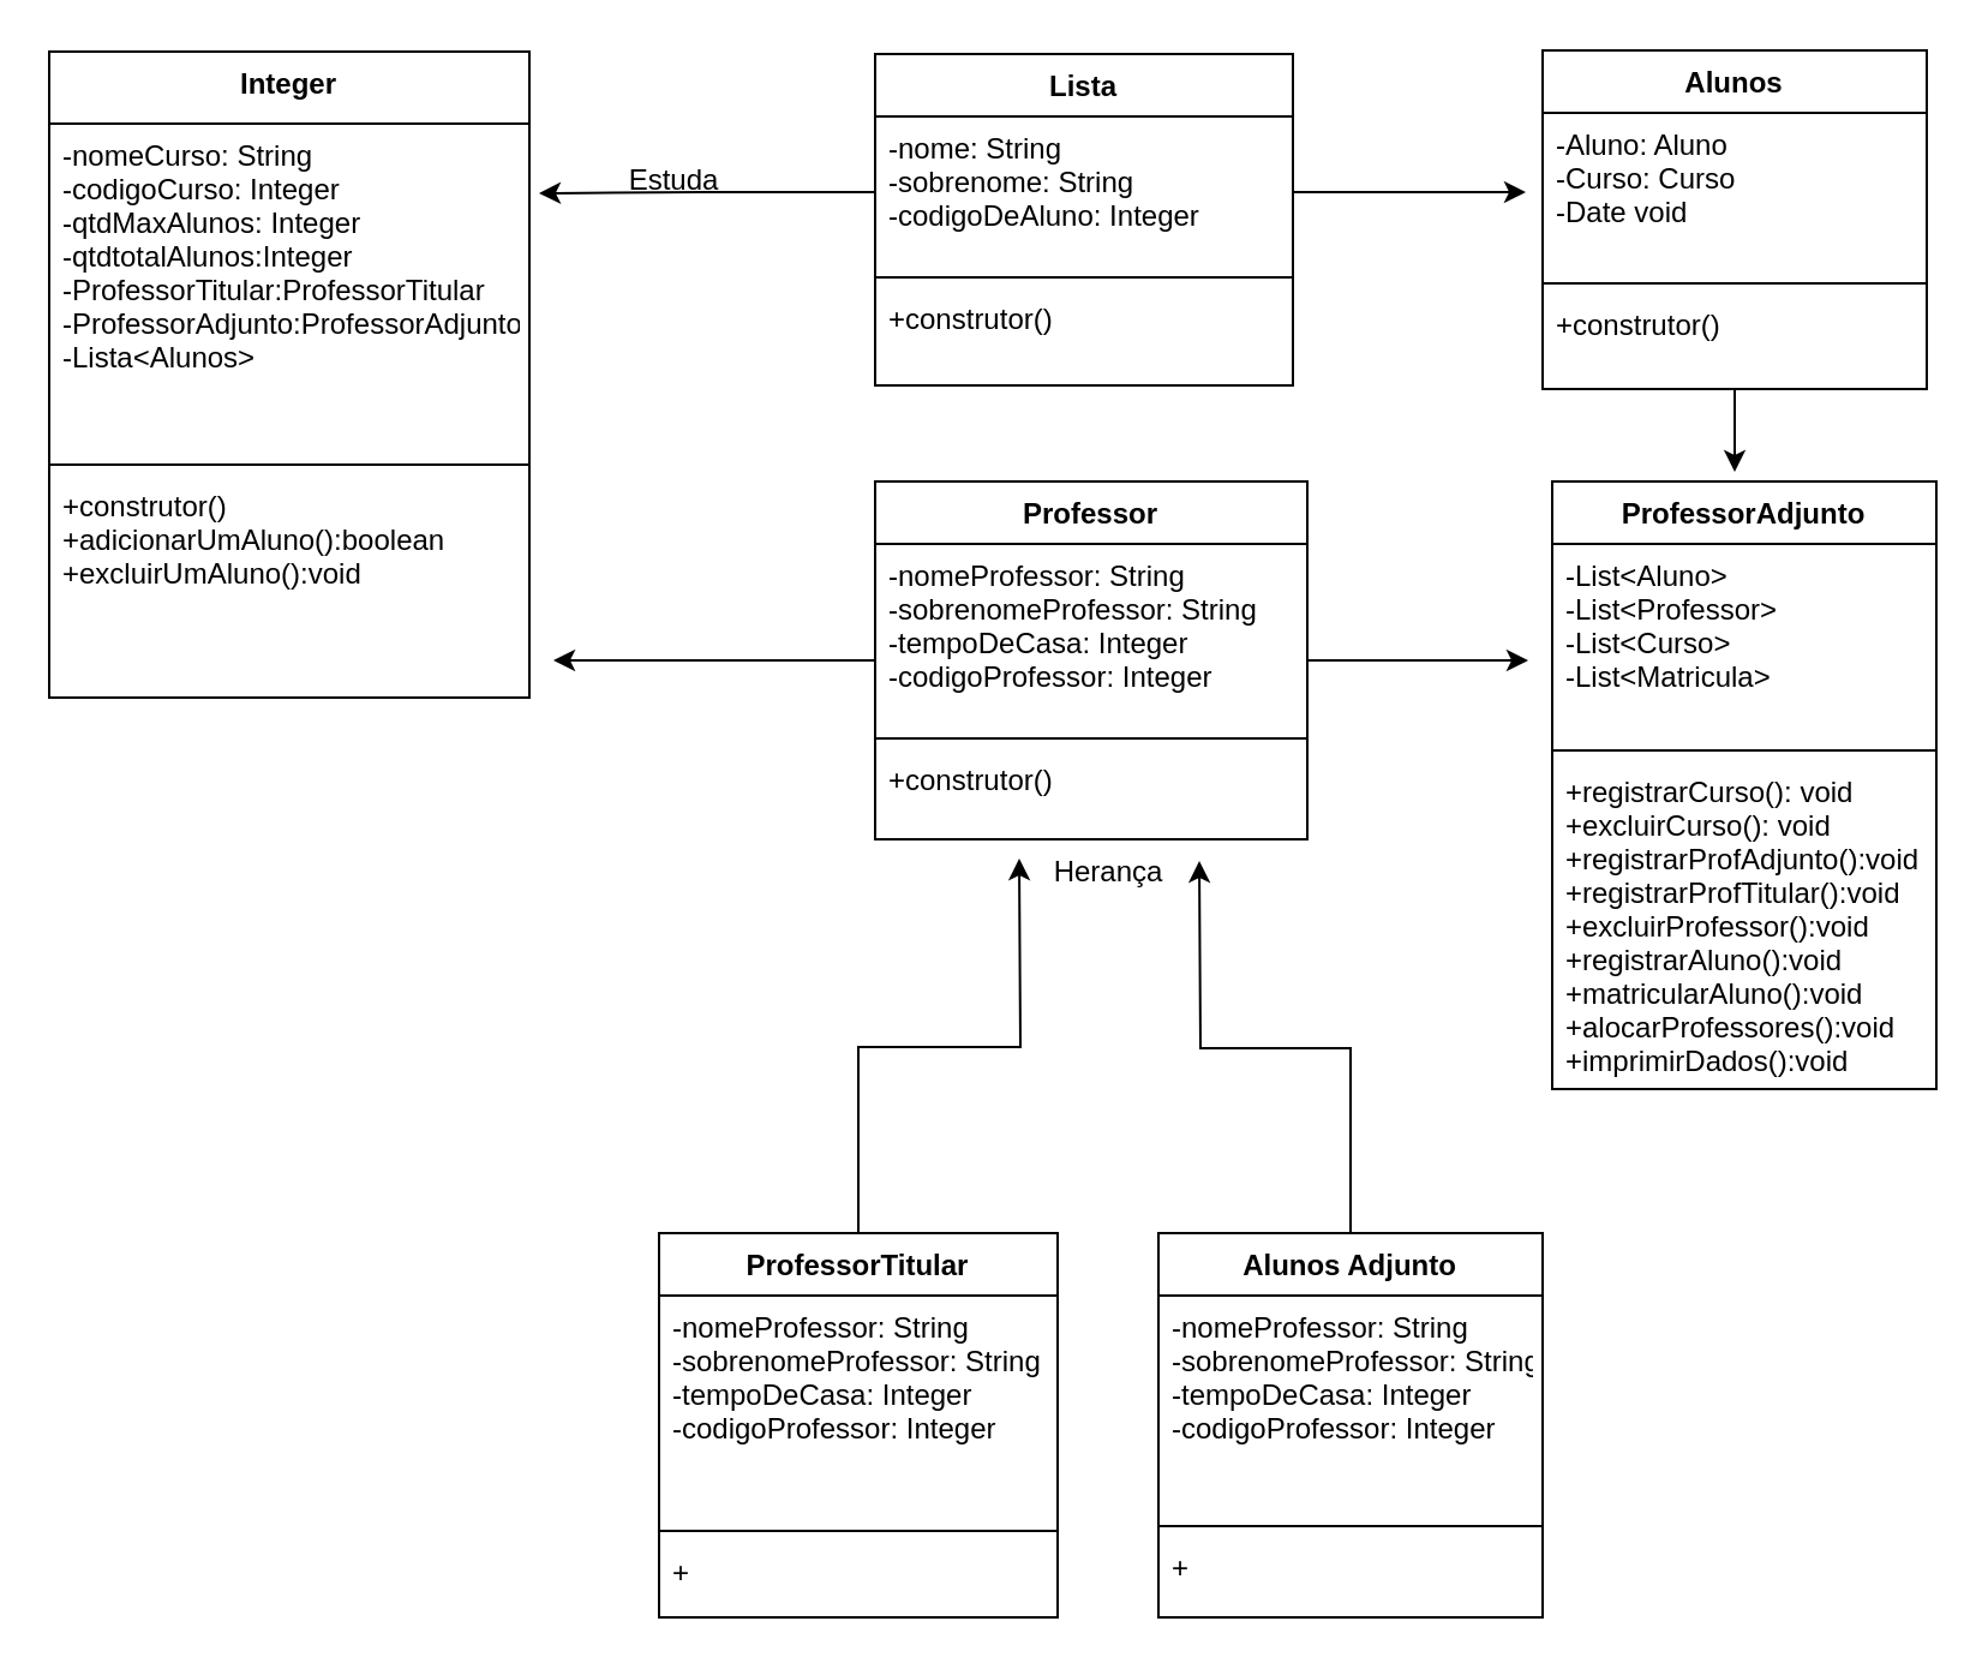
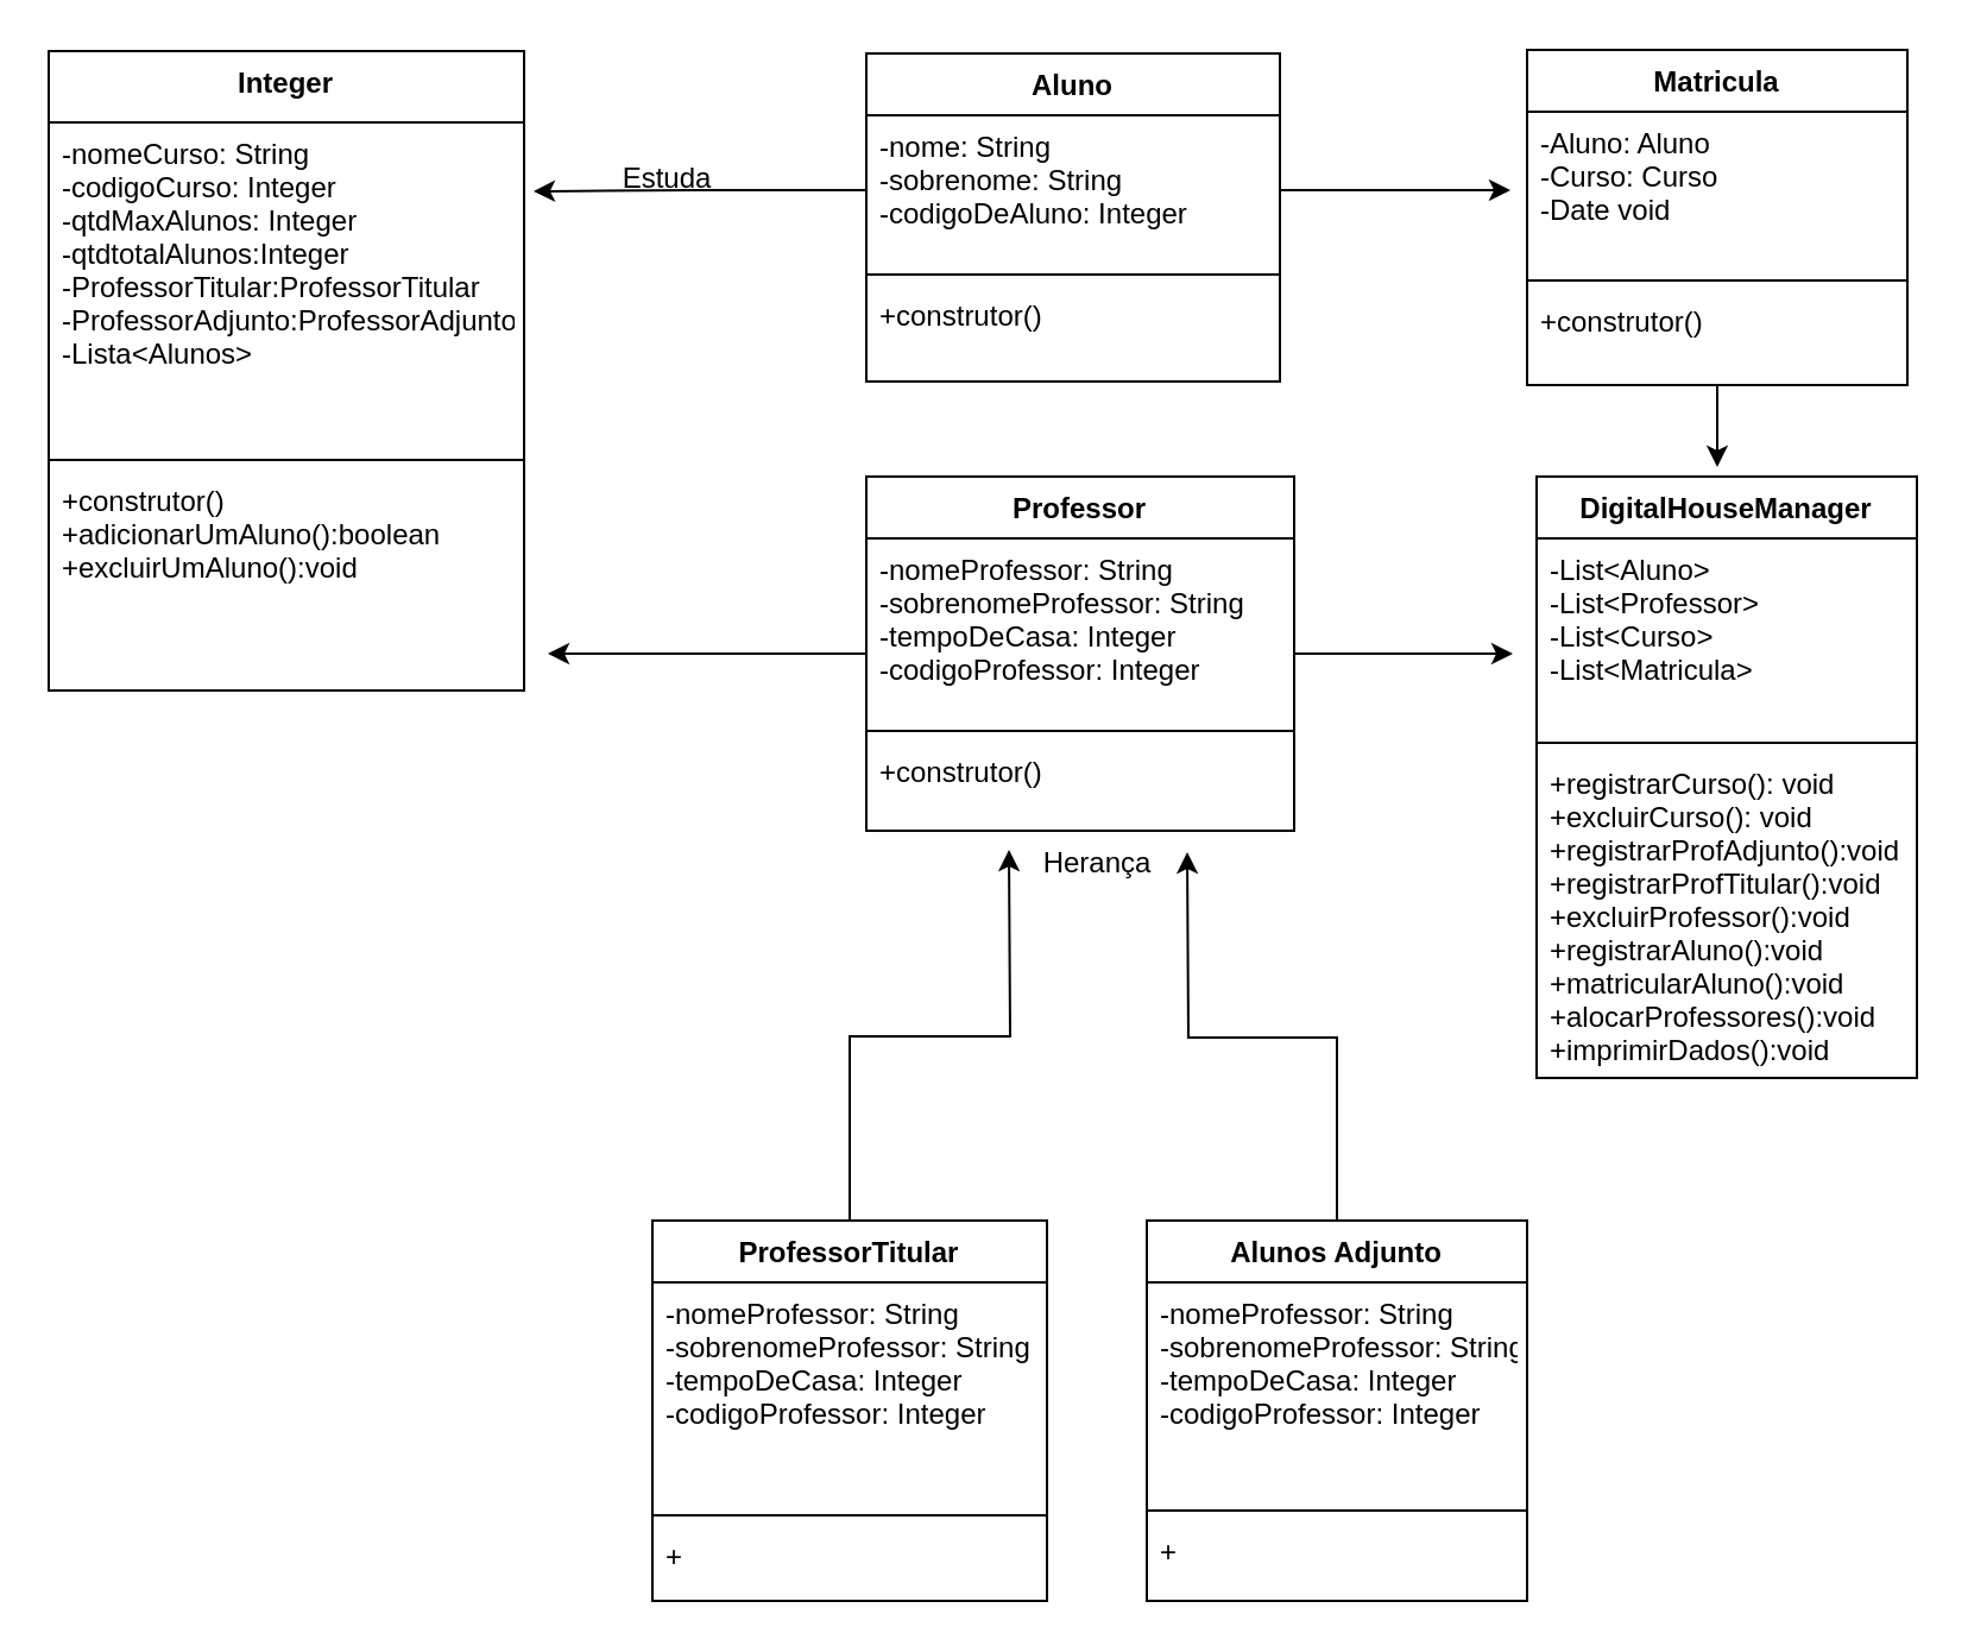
- <mxCell id="31" value="Alunos" style="swimlane;fontStyle=1;align=center;verticalAlign=top;childLayout=stackLayout;horizontal=1;startSize=26;horizontalStack=0;resizeParent=1;resizeParentMax=0;resizeLast=0;collapsible=1;marginBottom=0;" vertex="1" parent="1"><mxGeometry x="642" y="20.5" width="160" height="141" as="geometry" /></mxCell>
+ <mxCell id="31" value="Matricula" style="swimlane;fontStyle=1;align=center;verticalAlign=top;childLayout=stackLayout;horizontal=1;startSize=26;horizontalStack=0;resizeParent=1;resizeParentMax=0;resizeLast=0;collapsible=1;marginBottom=0;" vertex="1" parent="1"><mxGeometry x="642" y="20.5" width="160" height="141" as="geometry" /></mxCell>
- <mxCell id="2" value="Lista" style="swimlane;fontStyle=1;align=center;verticalAlign=top;childLayout=stackLayout;horizontal=1;startSize=26;horizontalStack=0;resizeParent=1;resizeParentMax=0;resizeLast=0;collapsible=1;marginBottom=0;" vertex="1" parent="1"><mxGeometry x="364" y="22" width="174" height="138" as="geometry" /></mxCell>
+ <mxCell id="2" value="Aluno" style="swimlane;fontStyle=1;align=center;verticalAlign=top;childLayout=stackLayout;horizontal=1;startSize=26;horizontalStack=0;resizeParent=1;resizeParentMax=0;resizeLast=0;collapsible=1;marginBottom=0;" vertex="1" parent="1"><mxGeometry x="364" y="22" width="174" height="138" as="geometry" /></mxCell>
- <mxCell id="22" value="ProfessorAdjunto" style="swimlane;fontStyle=1;align=center;verticalAlign=top;childLayout=stackLayout;horizontal=1;startSize=26;horizontalStack=0;resizeParent=1;resizeParentMax=0;resizeLast=0;collapsible=1;marginBottom=0;" vertex="1" parent="1"><mxGeometry x="646" y="200" width="160" height="253" as="geometry" /></mxCell>
+ <mxCell id="22" value="DigitalHouseManager" style="swimlane;fontStyle=1;align=center;verticalAlign=top;childLayout=stackLayout;horizontal=1;startSize=26;horizontalStack=0;resizeParent=1;resizeParentMax=0;resizeLast=0;collapsible=1;marginBottom=0;" vertex="1" parent="1"><mxGeometry x="646" y="200" width="160" height="253" as="geometry" /></mxCell>
